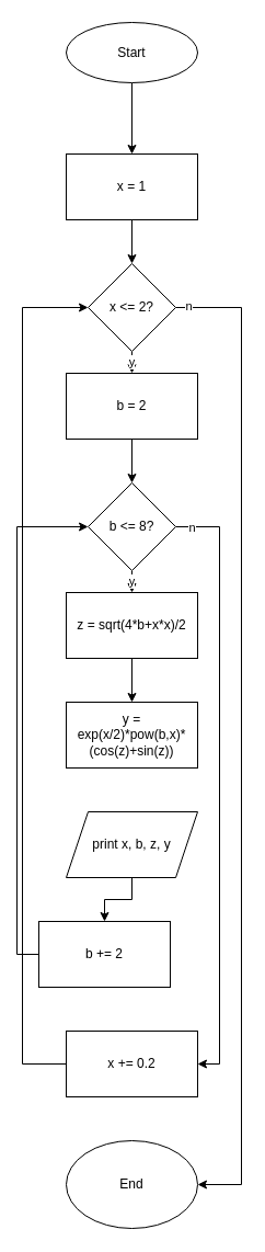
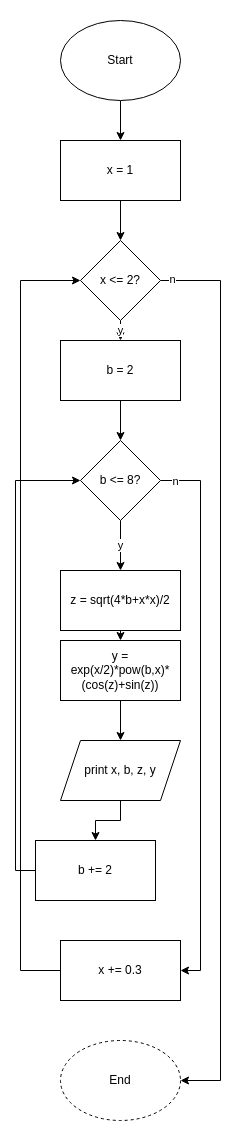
- <mxCell id="3" value="&lt;div&gt;Start&lt;/div&gt;" style="ellipse;whiteSpace=wrap;html=1;" vertex="1" parent="1"><mxGeometry x="60" y="20" width="120" height="55" as="geometry" /></mxCell>
+ <mxCell id="3" value="&lt;div&gt;Start&lt;/div&gt;" style="ellipse;whiteSpace=wrap;html=1;" vertex="1" parent="1"><mxGeometry x="60" width="120" height="80" as="geometry" y="20" /></mxCell>
- <mxCell id="17" value="z = sqrt(4*b+x*x)/2" style="rounded=0;whiteSpace=wrap;html=1;" vertex="1" parent="1"><mxGeometry x="60" y="540" width="120" height="60" as="geometry" /></mxCell>
+ <mxCell id="17" value="z = sqrt(4*b+x*x)/2" style="rounded=0;whiteSpace=wrap;html=1;" vertex="1" parent="1"><mxGeometry x="60" y="570" width="120" height="60" as="geometry" /></mxCell>
+ <mxCell id="18" style="edgeStyle=orthogonalEdgeStyle;rounded=0;orthogonalLoop=1;jettySize=auto;html=1;exitX=0.5;exitY=1;exitDx=0;exitDy=0;entryX=0.5;entryY=0;entryDx=0;entryDy=0;" edge="1" parent="1" source="19" target="21"><mxGeometry relative="1" as="geometry" /></mxCell>
- <mxCell id="25" value="x += 0.2" style="rounded=0;whiteSpace=wrap;html=1;" vertex="1" parent="1"><mxGeometry x="60" y="940" width="120" height="60" as="geometry" /></mxCell>
+ <mxCell id="25" value="x += 0.3" style="rounded=0;whiteSpace=wrap;html=1;" vertex="1" parent="1"><mxGeometry x="60" y="940" width="120" height="60" as="geometry" /></mxCell>
- <mxCell id="26" value="End" style="ellipse;whiteSpace=wrap;html=1;" vertex="1" parent="1"><mxGeometry x="60" y="1040" width="120" height="80" as="geometry" /></mxCell>
+ <mxCell id="26" value="End" style="ellipse;whiteSpace=wrap;html=1;dashed=1;" vertex="1" parent="1"><mxGeometry x="60" y="1040" width="120" height="80" as="geometry" /></mxCell>
